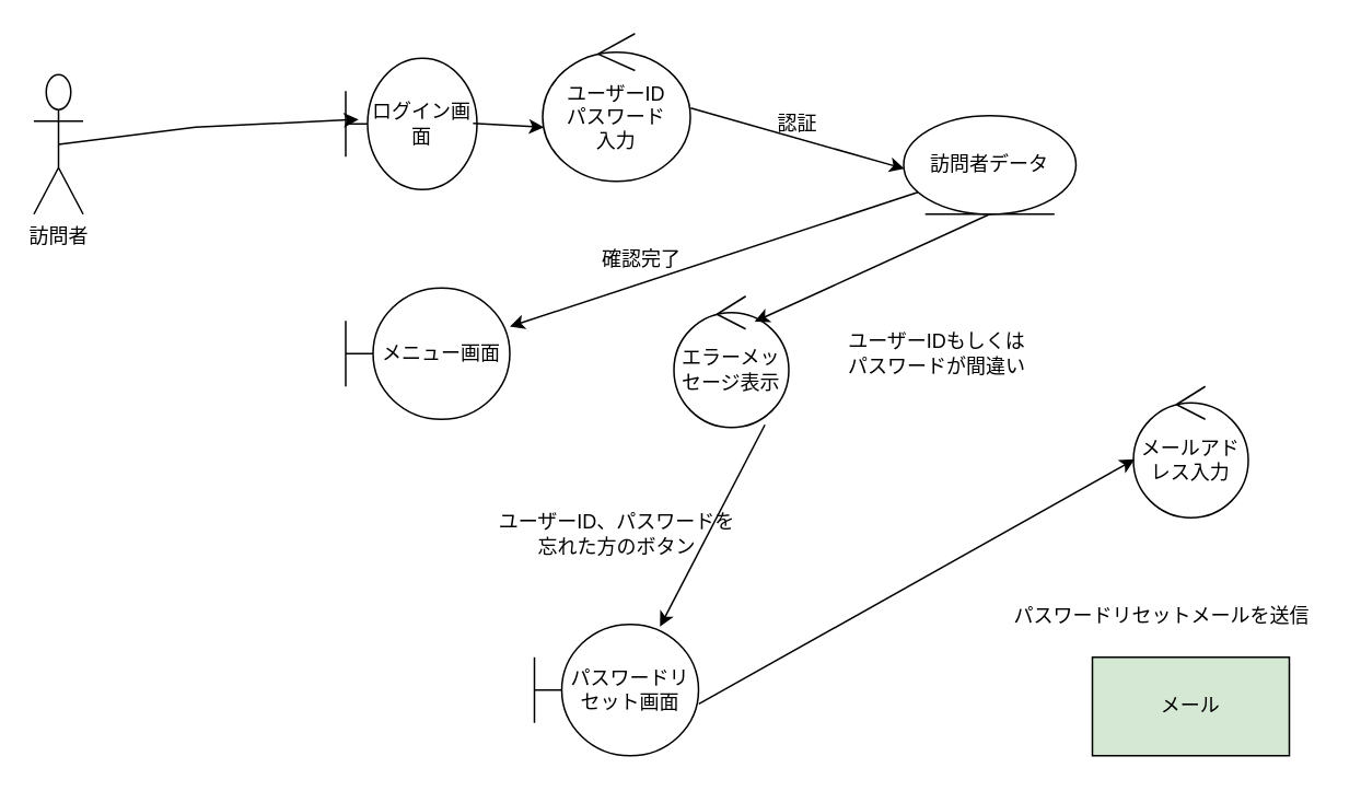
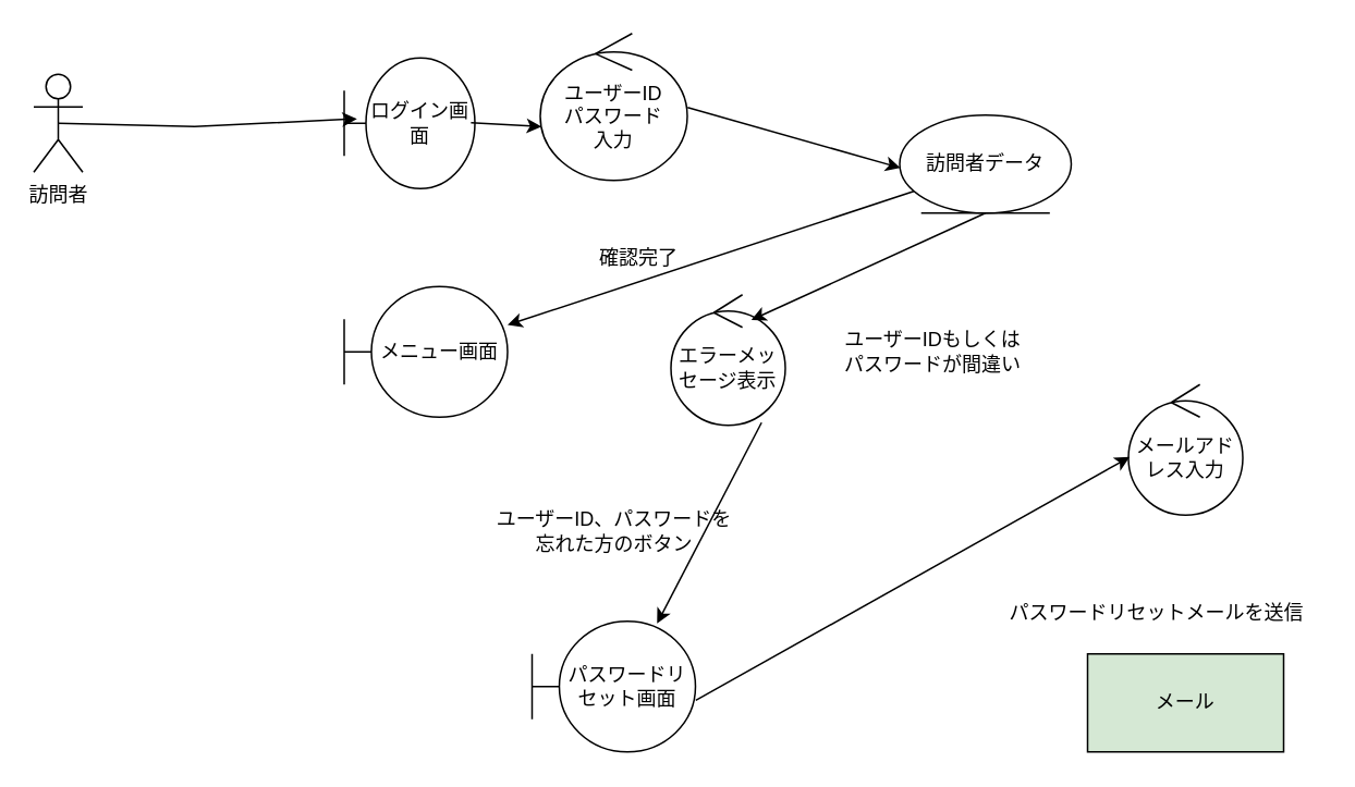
- <mxCell id="17" value="認証" style="text;html=1;align=center;verticalAlign=middle;resizable=0;points=[];autosize=1;strokeColor=none;fillColor=none;" parent="1" vertex="1"><mxGeometry x="460" y="60" width="50" height="30" as="geometry" /></mxCell>
- <mxCell id="2" value="訪問者" style="shape=umlActor;verticalLabelPosition=bottom;verticalAlign=top;html=1;outlineConnect=0;" parent="1" vertex="1"><mxGeometry x="20" y="45" width="30" height="85" as="geometry" /></mxCell>
+ <mxCell id="2" value="訪問者" style="shape=umlActor;verticalLabelPosition=bottom;verticalAlign=top;html=1;outlineConnect=0;" parent="1" vertex="1"><mxGeometry x="20" y="45" width="30" height="60" as="geometry" /></mxCell>
